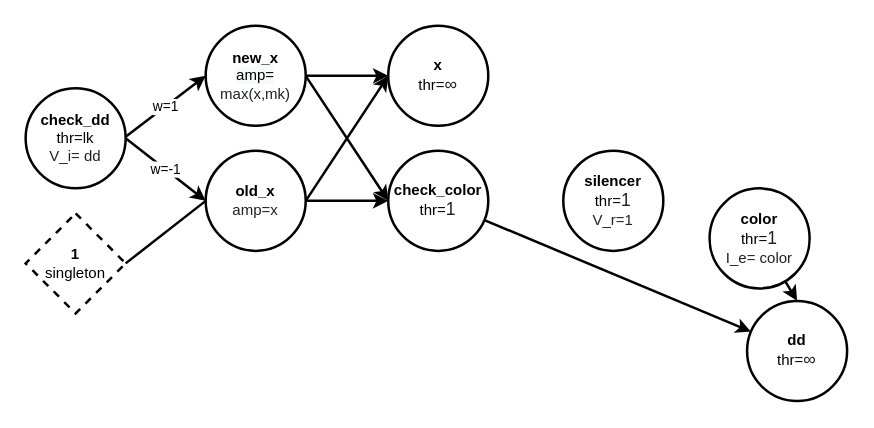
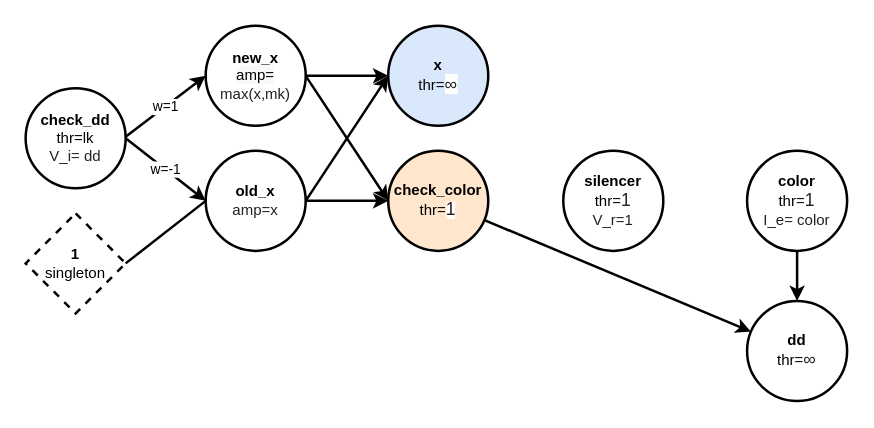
- <mxCell id="4" value="&lt;b&gt;x&lt;/b&gt;&lt;br&gt;thr=&lt;span style=&quot;color: rgb(32 , 33 , 34) ; font-family: sans-serif ; font-size: 14px ; background-color: rgb(255 , 255 , 255)&quot;&gt;∞&lt;/span&gt;" style="ellipse;whiteSpace=wrap;html=1;aspect=fixed;strokeWidth=2;" parent="1" vertex="1"><mxGeometry x="310" y="20" width="80" height="80" as="geometry" /></mxCell>
+ <mxCell id="4" value="&lt;b&gt;x&lt;/b&gt;&lt;br&gt;thr=&lt;span style=&quot;color: rgb(32 , 33 , 34) ; font-family: sans-serif ; font-size: 14px ; background-color: rgb(255 , 255 , 255)&quot;&gt;∞&lt;/span&gt;" style="ellipse;whiteSpace=wrap;html=1;aspect=fixed;strokeWidth=2;fillColor=#dae8fc;" parent="1" vertex="1"><mxGeometry x="310" y="20" width="80" height="80" as="geometry" /></mxCell>
- <mxCell id="18" value="&lt;b&gt;check_color&lt;/b&gt;&lt;br&gt;thr=&lt;font color=&quot;#202122&quot; face=&quot;sans-serif&quot;&gt;&lt;span style=&quot;background-color: rgb(255 , 255 , 255)&quot;&gt;&lt;span style=&quot;font-size: 14px&quot;&gt;1&lt;/span&gt;&lt;br&gt;&lt;/span&gt;&lt;/font&gt;" style="ellipse;whiteSpace=wrap;html=1;aspect=fixed;strokeWidth=2;" vertex="1" parent="1"><mxGeometry x="310" y="120" width="80" height="80" as="geometry" /></mxCell>
+ <mxCell id="18" value="&lt;b&gt;check_color&lt;/b&gt;&lt;br&gt;thr=&lt;font color=&quot;#202122&quot; face=&quot;sans-serif&quot;&gt;&lt;span style=&quot;background-color: rgb(255 , 255 , 255)&quot;&gt;&lt;span style=&quot;font-size: 14px&quot;&gt;1&lt;/span&gt;&lt;br&gt;&lt;/span&gt;&lt;/font&gt;" style="ellipse;whiteSpace=wrap;html=1;aspect=fixed;strokeWidth=2;fillColor=#ffe6cc;" vertex="1" parent="1"><mxGeometry x="310" y="120" width="80" height="80" as="geometry" /></mxCell>
- <mxCell id="7" value="&lt;b&gt;color&lt;/b&gt;&lt;br&gt;thr=&lt;font color=&quot;#202122&quot; face=&quot;sans-serif&quot;&gt;&lt;span style=&quot;background-color: rgb(255 , 255 , 255)&quot;&gt;&lt;span style=&quot;font-size: 14px&quot;&gt;1&lt;/span&gt;&lt;br&gt;&lt;font style=&quot;font-size: 12px&quot;&gt;I_e= color&lt;/font&gt;&lt;br&gt;&lt;/span&gt;&lt;/font&gt;" style="ellipse;whiteSpace=wrap;html=1;aspect=fixed;strokeWidth=2;" vertex="1" parent="1"><mxGeometry x="567" y="150" width="80" height="80" as="geometry" /></mxCell>
+ <mxCell id="7" value="&lt;b&gt;color&lt;/b&gt;&lt;br&gt;thr=&lt;font color=&quot;#202122&quot; face=&quot;sans-serif&quot;&gt;&lt;span style=&quot;background-color: rgb(255 , 255 , 255)&quot;&gt;&lt;span style=&quot;font-size: 14px&quot;&gt;1&lt;/span&gt;&lt;br&gt;&lt;font style=&quot;font-size: 12px&quot;&gt;I_e= color&lt;/font&gt;&lt;br&gt;&lt;/span&gt;&lt;/font&gt;" style="ellipse;whiteSpace=wrap;html=1;aspect=fixed;strokeWidth=2;" vertex="1" parent="1"><mxGeometry x="597" y="120" width="80" height="80" as="geometry" /></mxCell>
